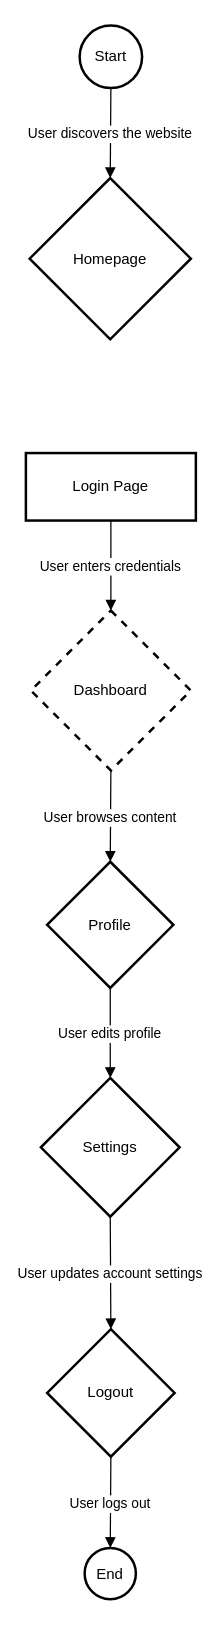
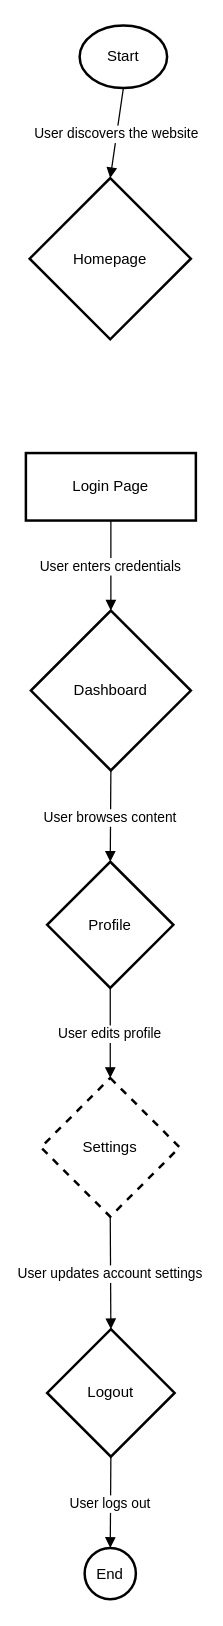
- <mxCell id="2" value="Start" style="ellipse;aspect=fixed;strokeWidth=2;whiteSpace=wrap;" vertex="1" parent="1"><mxGeometry x="63" y="20" width="50" height="50" as="geometry" /></mxCell>
+ <mxCell id="2" value="Start" style="ellipse;aspect=fixed;strokeWidth=2;whiteSpace=wrap;" vertex="1" parent="1"><mxGeometry x="63" y="20" width="70" height="50" as="geometry" /></mxCell>
- <mxCell id="5" value="Dashboard" style="rhombus;strokeWidth=2;whiteSpace=wrap;dashed=1;" vertex="1" parent="1"><mxGeometry x="24" y="488" width="128" height="128" as="geometry" /></mxCell>
+ <mxCell id="5" value="Dashboard" style="rhombus;strokeWidth=2;whiteSpace=wrap;" vertex="1" parent="1"><mxGeometry x="24" y="488" width="128" height="128" as="geometry" /></mxCell>
- <mxCell id="7" value="Settings" style="rhombus;strokeWidth=2;whiteSpace=wrap;" vertex="1" parent="1"><mxGeometry x="32" y="862" width="111" height="111" as="geometry" /></mxCell>
+ <mxCell id="7" value="Settings" style="rhombus;strokeWidth=2;whiteSpace=wrap;dashed=1;" vertex="1" parent="1"><mxGeometry x="32" y="862" width="111" height="111" as="geometry" /></mxCell>
